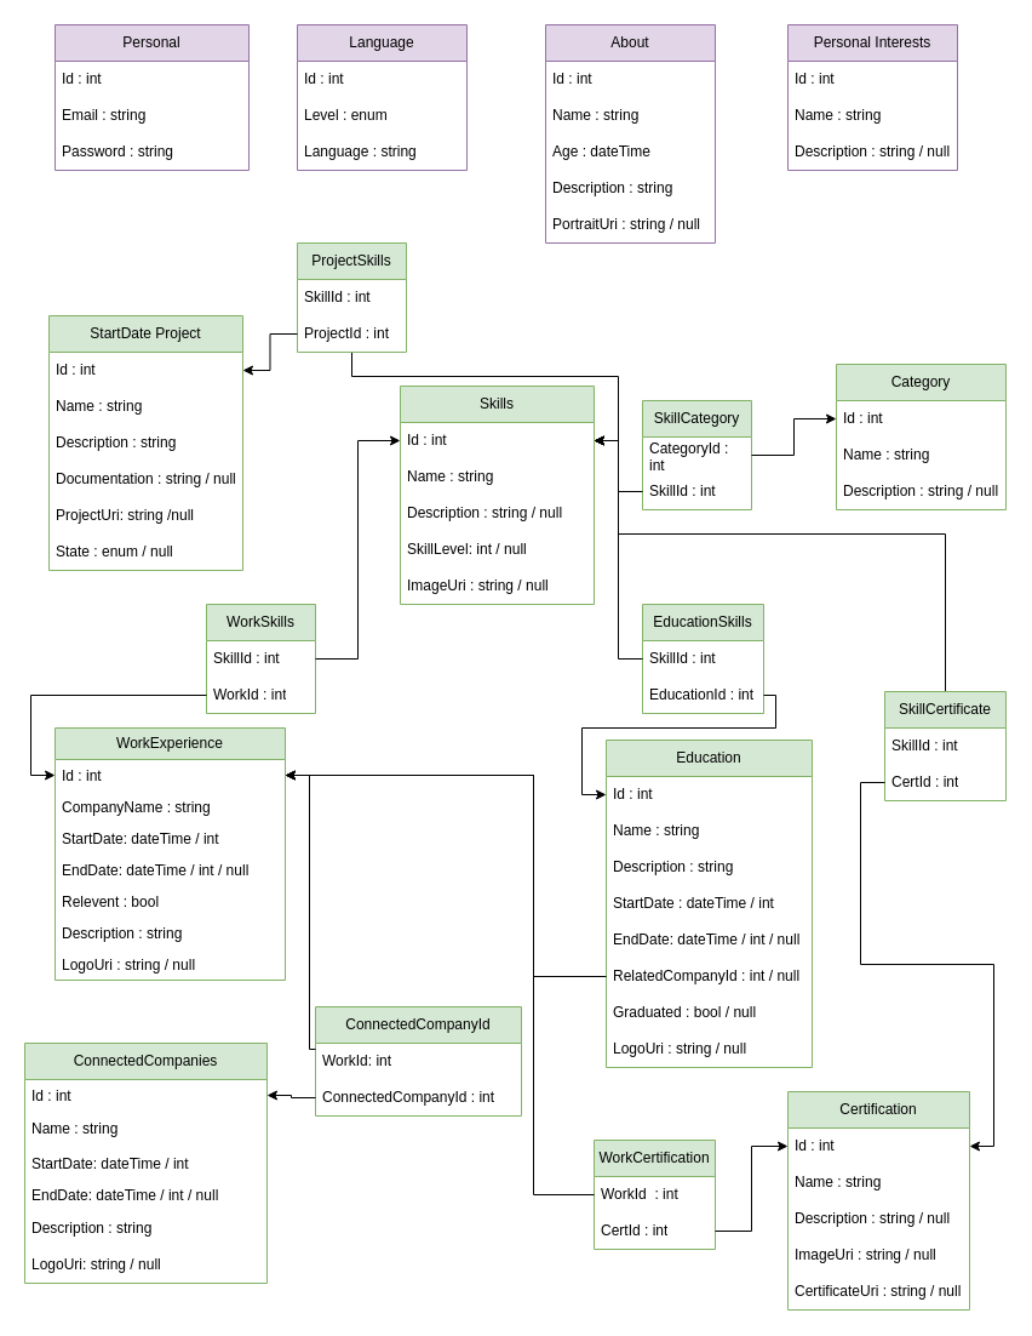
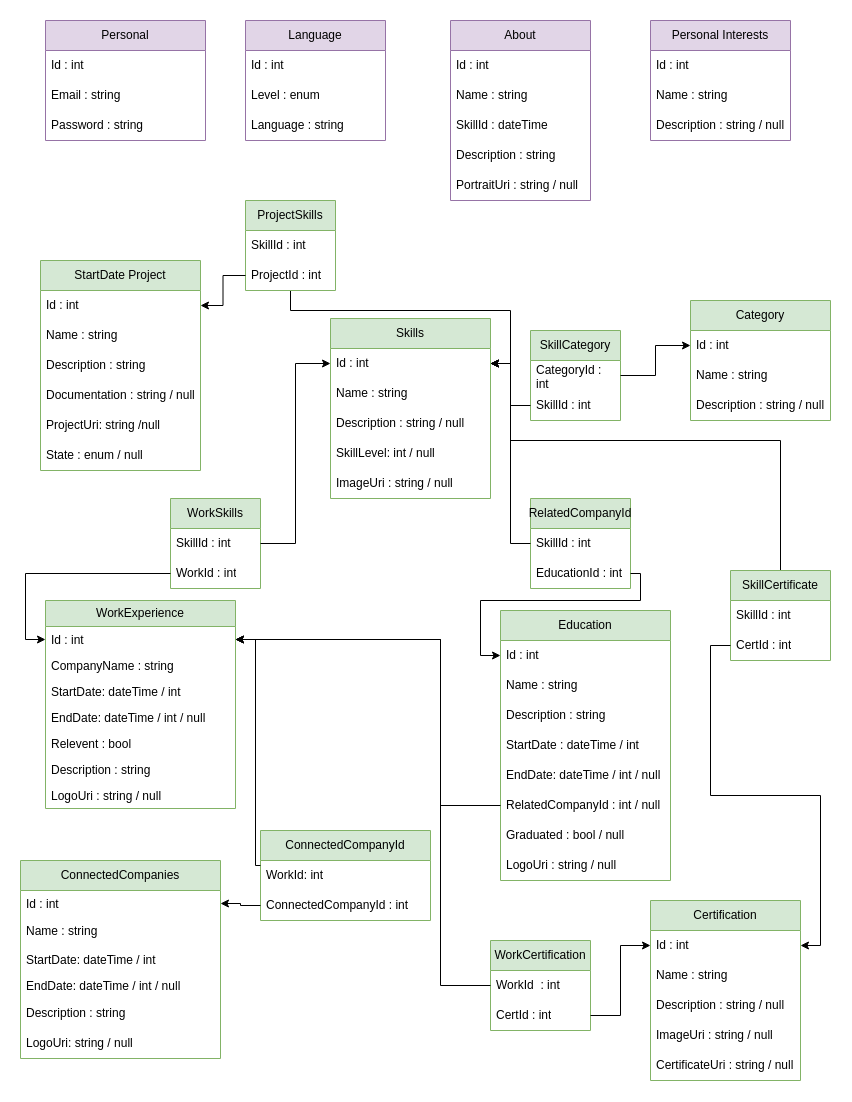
- <mxCell id="40" value="Age : dateTime" style="text;strokeColor=none;fillColor=none;align=left;verticalAlign=middle;spacingLeft=4;spacingRight=4;overflow=hidden;points=[[0,0.5],[1,0.5]];portConstraint=eastwest;rotatable=0;whiteSpace=wrap;html=1;" parent="37" vertex="1"><mxGeometry y="90" width="140" height="30" as="geometry" /></mxCell>
+ <mxCell id="40" value="SkillId : dateTime" style="text;strokeColor=none;fillColor=none;align=left;verticalAlign=middle;spacingLeft=4;spacingRight=4;overflow=hidden;points=[[0,0.5],[1,0.5]];portConstraint=eastwest;rotatable=0;whiteSpace=wrap;html=1;" parent="37" vertex="1"><mxGeometry y="90" width="140" height="30" as="geometry" /></mxCell>
- <mxCell id="63" value="EducationSkills" style="swimlane;fontStyle=0;childLayout=stackLayout;horizontal=1;startSize=30;horizontalStack=0;resizeParent=1;resizeParentMax=0;resizeLast=0;collapsible=1;marginBottom=0;whiteSpace=wrap;html=1;fillColor=#d5e8d4;strokeColor=#82b366;" parent="1" vertex="1"><mxGeometry x="530" y="498" width="100" height="90" as="geometry" /></mxCell>
+ <mxCell id="63" value="RelatedCompanyId" style="swimlane;fontStyle=0;childLayout=stackLayout;horizontal=1;startSize=30;horizontalStack=0;resizeParent=1;resizeParentMax=0;resizeLast=0;collapsible=1;marginBottom=0;whiteSpace=wrap;html=1;fillColor=#d5e8d4;strokeColor=#82b366;" parent="1" vertex="1"><mxGeometry x="530" y="498" width="100" height="90" as="geometry" /></mxCell>
